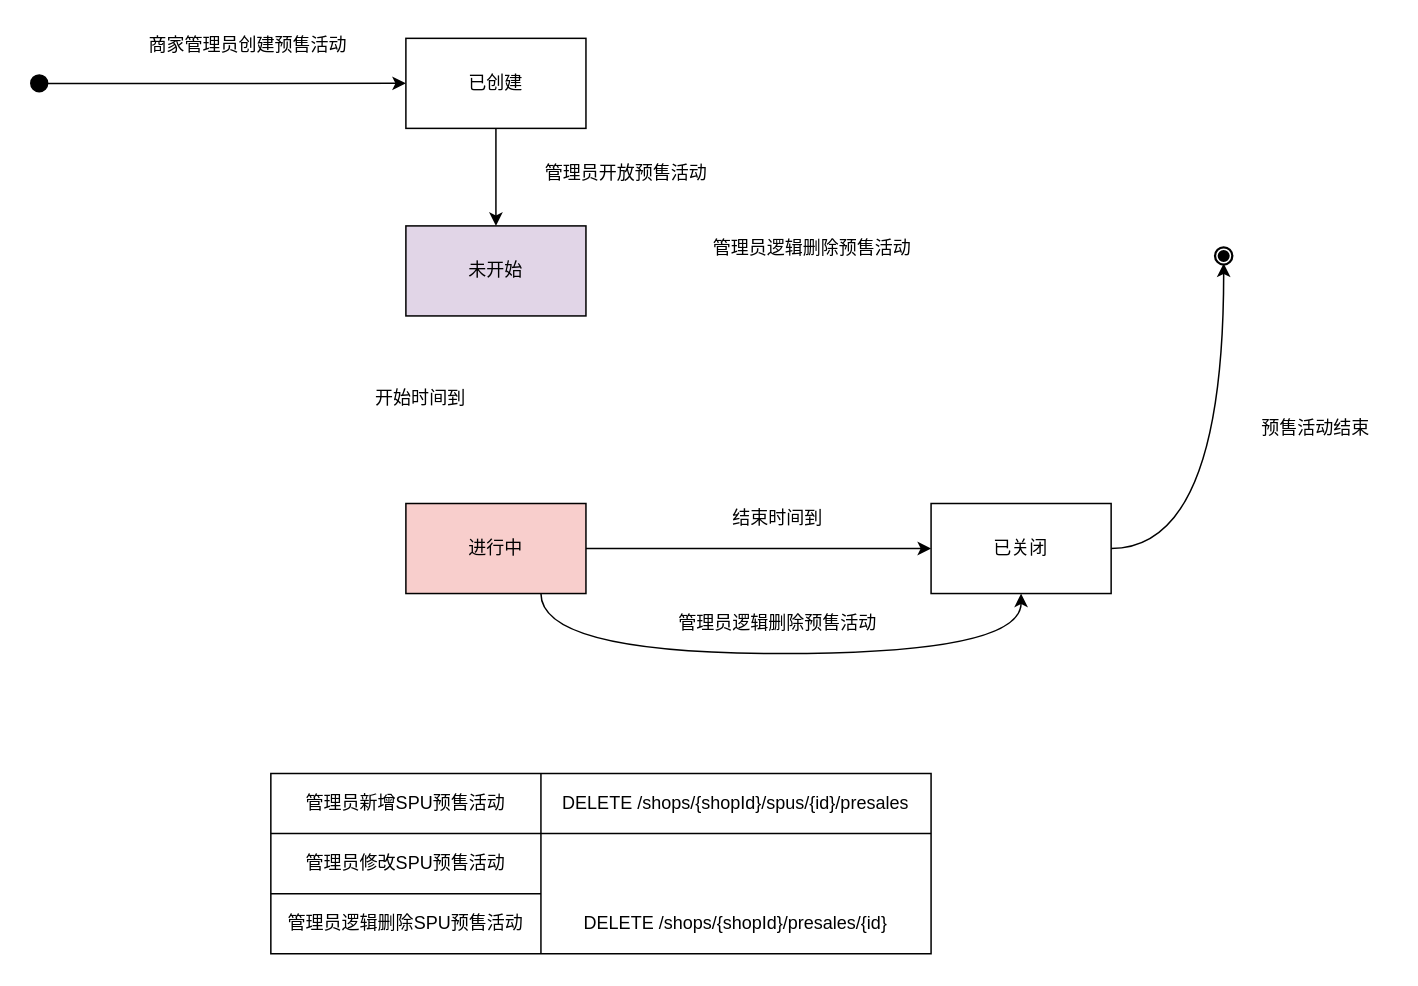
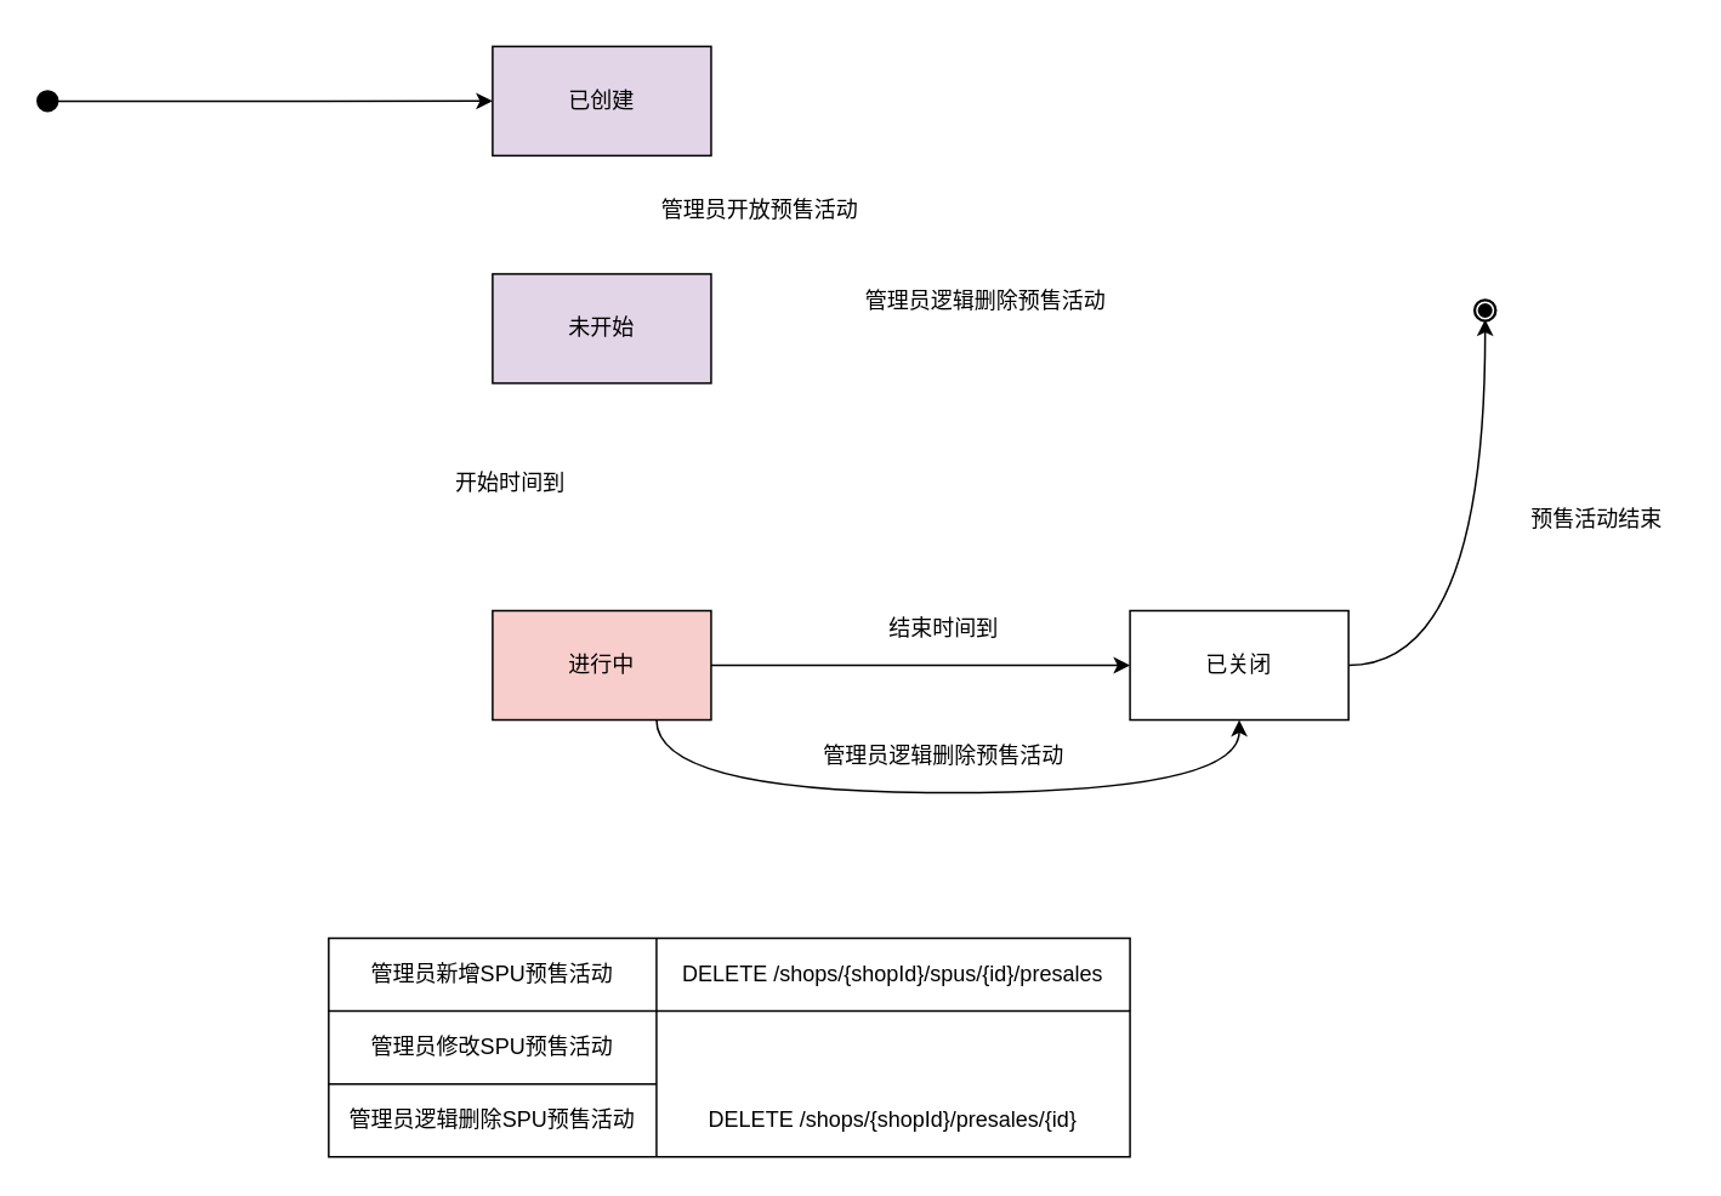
- <mxCell id="8" value="商家管理员创建预售活动" style="text;html=1;strokeColor=none;fillColor=none;align=center;verticalAlign=middle;whiteSpace=wrap;rounded=0;shadow=0;" parent="1" vertex="1"><mxGeometry x="90" y="20" width="150" height="20" as="geometry" /></mxCell>
- <mxCell id="18" value="已创建" style="rounded=0;whiteSpace=wrap;html=1;" parent="1" vertex="1"><mxGeometry x="270" y="25" width="120" height="60" as="geometry" /></mxCell>
+ <mxCell id="18" value="已创建" style="rounded=0;whiteSpace=wrap;html=1;fillColor=#e1d5e7;" parent="1" vertex="1"><mxGeometry x="270" y="25" width="120" height="60" as="geometry" /></mxCell>
- <mxCell id="17" style="edgeStyle=orthogonalEdgeStyle;rounded=0;orthogonalLoop=1;jettySize=auto;html=1;" parent="1" source="18" target="5" edge="1"><mxGeometry relative="1" as="geometry" /></mxCell>
